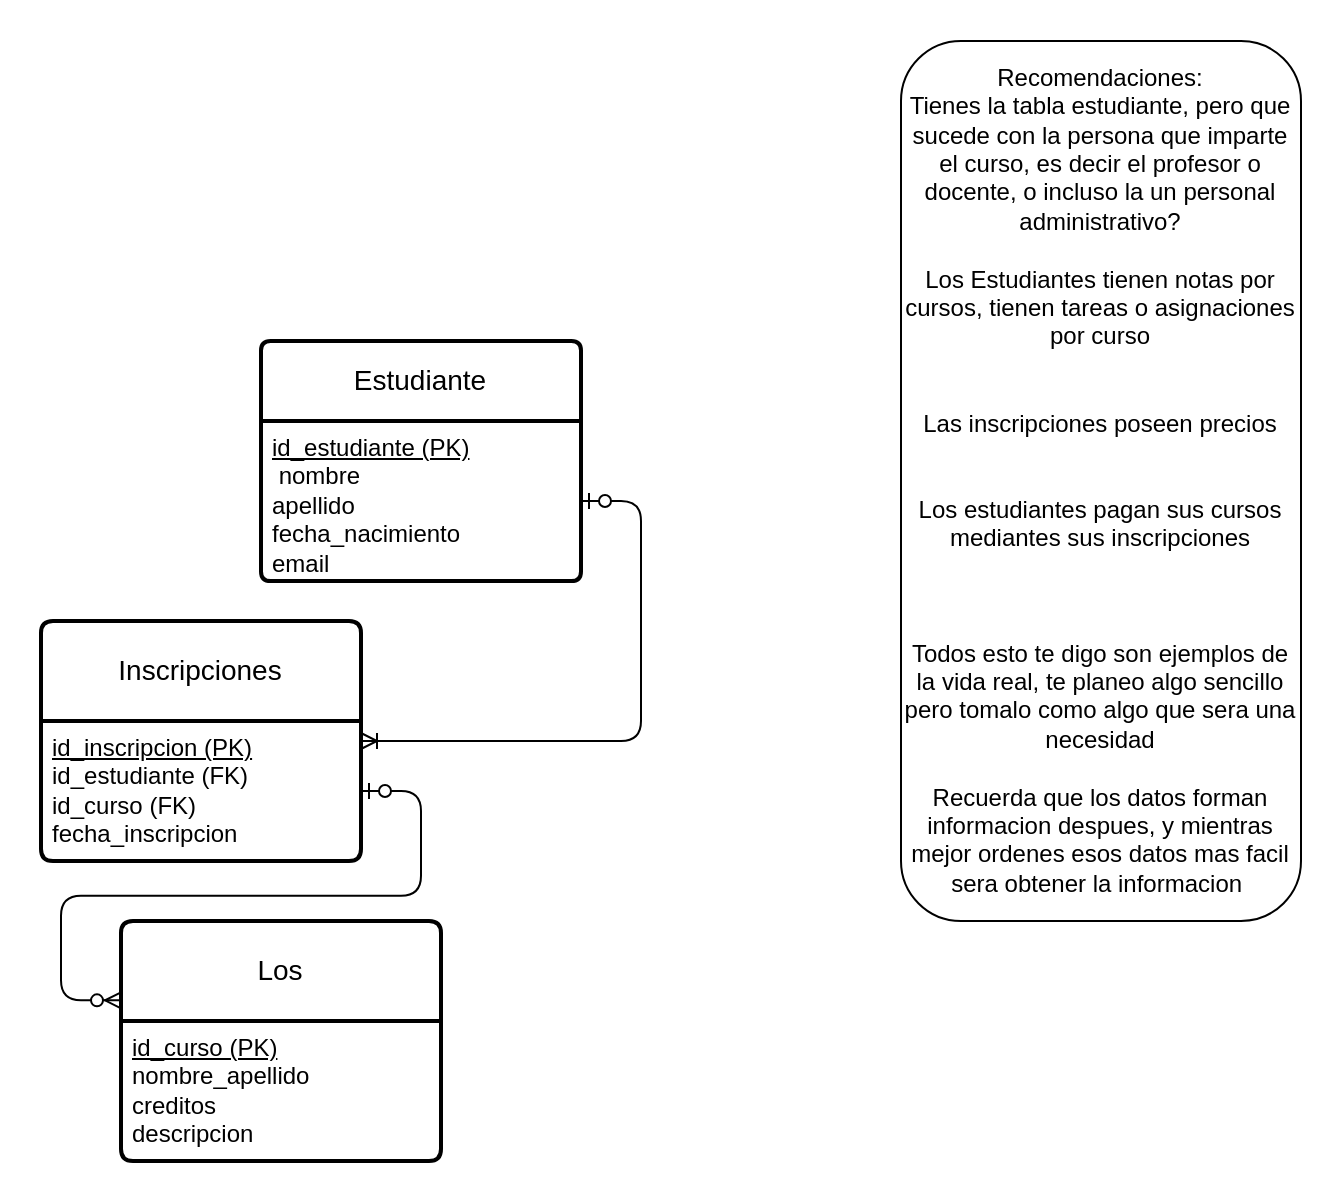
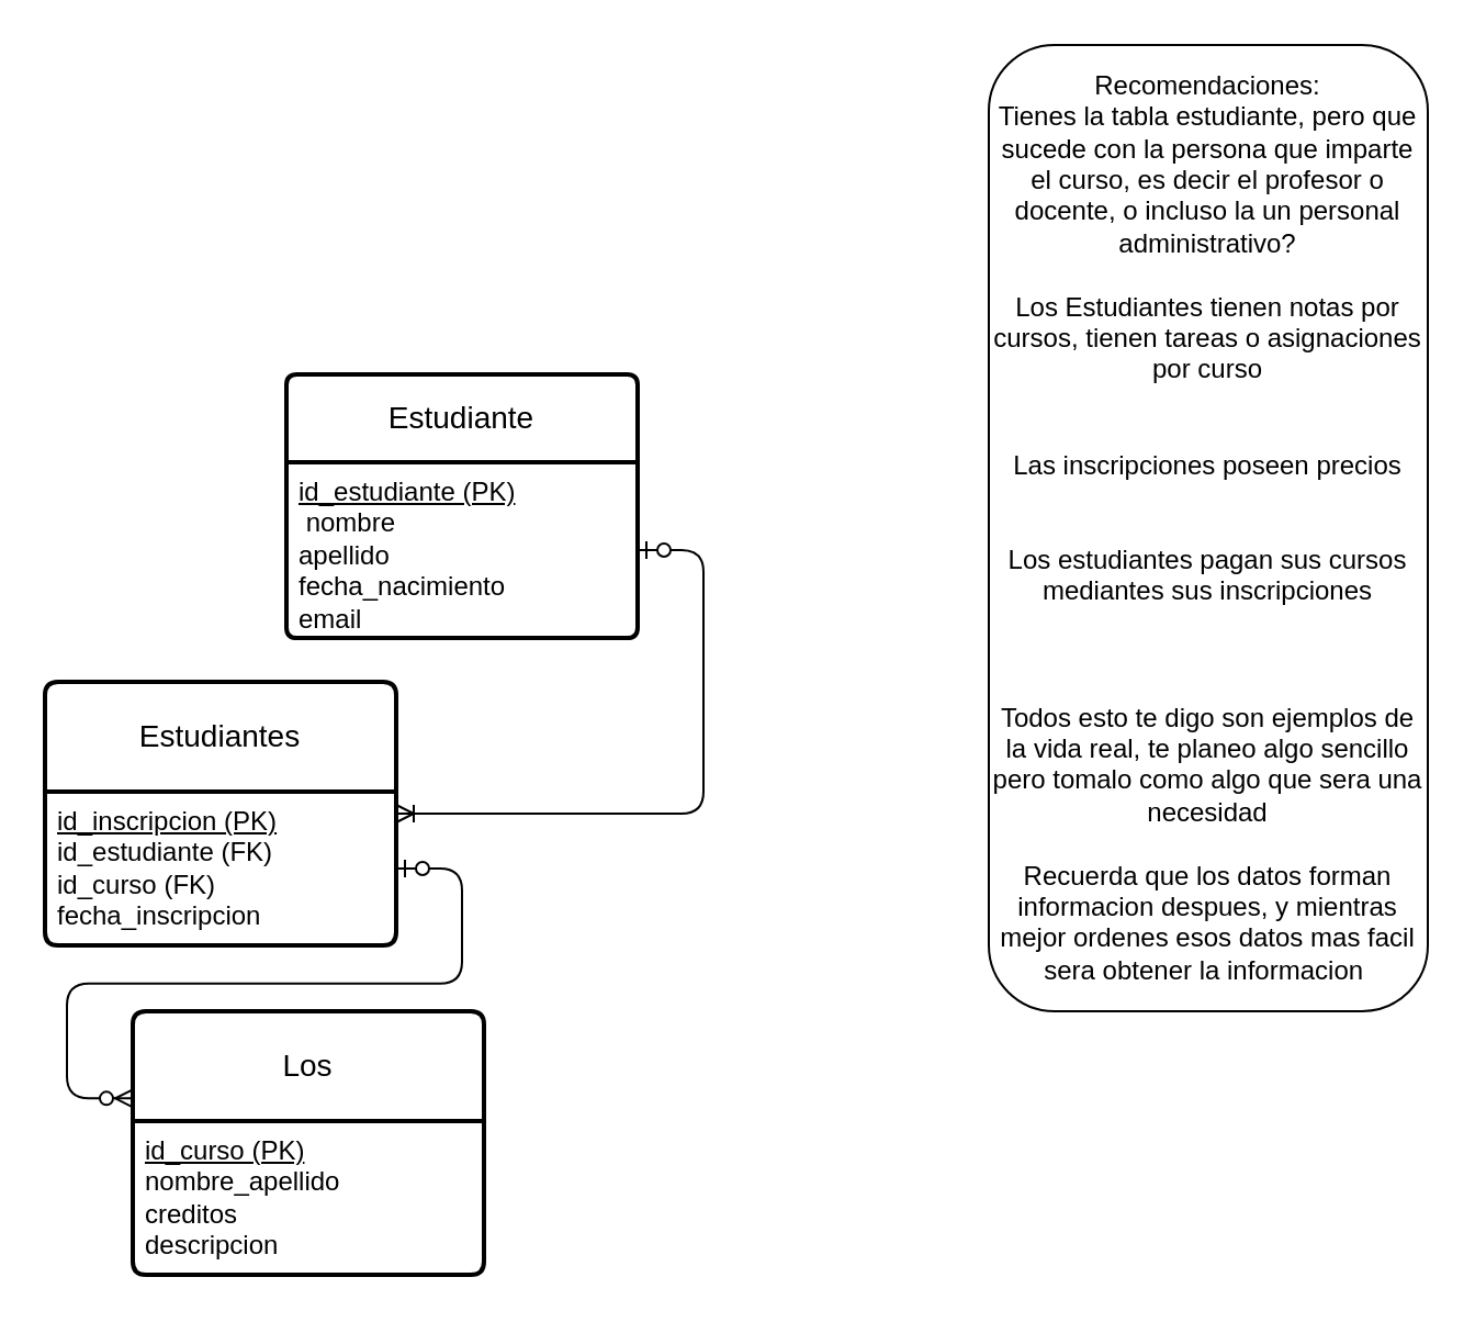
- <mxCell id="6" value="Inscripciones" style="swimlane;childLayout=stackLayout;horizontal=1;startSize=50;horizontalStack=0;rounded=1;fontSize=14;fontStyle=0;strokeWidth=2;resizeParent=0;resizeLast=1;shadow=0;dashed=0;align=center;arcSize=4;whiteSpace=wrap;html=1;" parent="1" vertex="1"><mxGeometry x="20" y="310" width="160" height="120" as="geometry" /></mxCell>
+ <mxCell id="6" value="Estudiantes" style="swimlane;childLayout=stackLayout;horizontal=1;startSize=50;horizontalStack=0;rounded=1;fontSize=14;fontStyle=0;strokeWidth=2;resizeParent=0;resizeLast=1;shadow=0;dashed=0;align=center;arcSize=4;whiteSpace=wrap;html=1;" parent="1" vertex="1"><mxGeometry x="20" y="310" width="160" height="120" as="geometry" /></mxCell>
